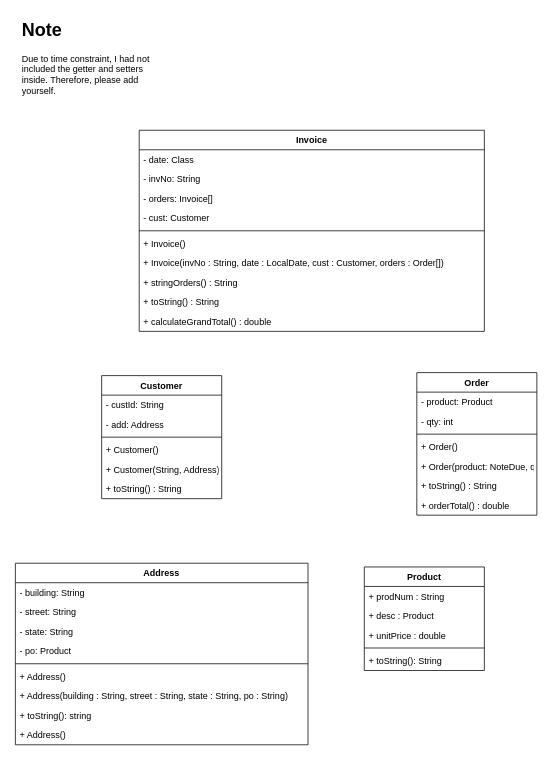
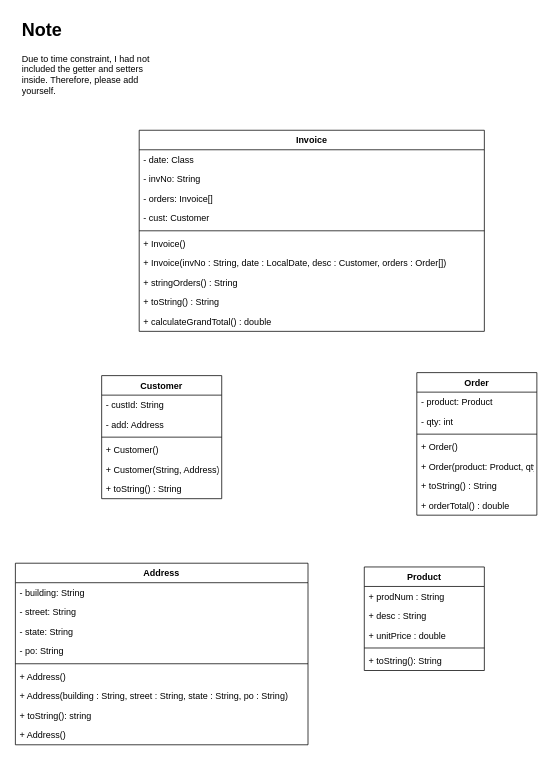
- <mxCell id="9" value="+ Invoice(invNo : String, date : LocalDate, cust : Customer, orders : Order[])" style="text;strokeColor=none;fillColor=none;align=left;verticalAlign=top;spacingLeft=4;spacingRight=4;overflow=hidden;rotatable=0;points=[[0,0.5],[1,0.5]];portConstraint=eastwest;" vertex="1" parent="2"><mxGeometry y="164" width="460" height="26" as="geometry" /></mxCell>
+ <mxCell id="9" value="+ Invoice(invNo : String, date : LocalDate, desc : Customer, orders : Order[])" style="text;strokeColor=none;fillColor=none;align=left;verticalAlign=top;spacingLeft=4;spacingRight=4;overflow=hidden;rotatable=0;points=[[0,0.5],[1,0.5]];portConstraint=eastwest;" vertex="1" parent="2"><mxGeometry y="164" width="460" height="26" as="geometry" /></mxCell>
- <mxCell id="25" value="+ Order(product: NoteDue, qty : int)" style="text;strokeColor=none;fillColor=none;align=left;verticalAlign=top;spacingLeft=4;spacingRight=4;overflow=hidden;rotatable=0;points=[[0,0.5],[1,0.5]];portConstraint=eastwest;" vertex="1" parent="20"><mxGeometry y="112" width="160" height="26" as="geometry" /></mxCell>
+ <mxCell id="25" value="+ Order(product: Product, qty : int)" style="text;strokeColor=none;fillColor=none;align=left;verticalAlign=top;spacingLeft=4;spacingRight=4;overflow=hidden;rotatable=0;points=[[0,0.5],[1,0.5]];portConstraint=eastwest;" vertex="1" parent="20"><mxGeometry y="112" width="160" height="26" as="geometry" /></mxCell>
- <mxCell id="40" value="+ desc : Product" style="text;strokeColor=none;fillColor=none;align=left;verticalAlign=top;spacingLeft=4;spacingRight=4;overflow=hidden;rotatable=0;points=[[0,0.5],[1,0.5]];portConstraint=eastwest;" vertex="1" parent="38"><mxGeometry y="52" width="160" height="26" as="geometry" /></mxCell>
+ <mxCell id="40" value="+ desc : String" style="text;strokeColor=none;fillColor=none;align=left;verticalAlign=top;spacingLeft=4;spacingRight=4;overflow=hidden;rotatable=0;points=[[0,0.5],[1,0.5]];portConstraint=eastwest;" vertex="1" parent="38"><mxGeometry y="52" width="160" height="26" as="geometry" /></mxCell>
- <mxCell id="32" value="- po: Product" style="text;strokeColor=none;fillColor=none;align=left;verticalAlign=top;spacingLeft=4;spacingRight=4;overflow=hidden;rotatable=0;points=[[0,0.5],[1,0.5]];portConstraint=eastwest;" vertex="1" parent="28"><mxGeometry y="104" width="390" height="26" as="geometry" /></mxCell>
+ <mxCell id="32" value="- po: String" style="text;strokeColor=none;fillColor=none;align=left;verticalAlign=top;spacingLeft=4;spacingRight=4;overflow=hidden;rotatable=0;points=[[0,0.5],[1,0.5]];portConstraint=eastwest;" vertex="1" parent="28"><mxGeometry y="104" width="390" height="26" as="geometry" /></mxCell>
